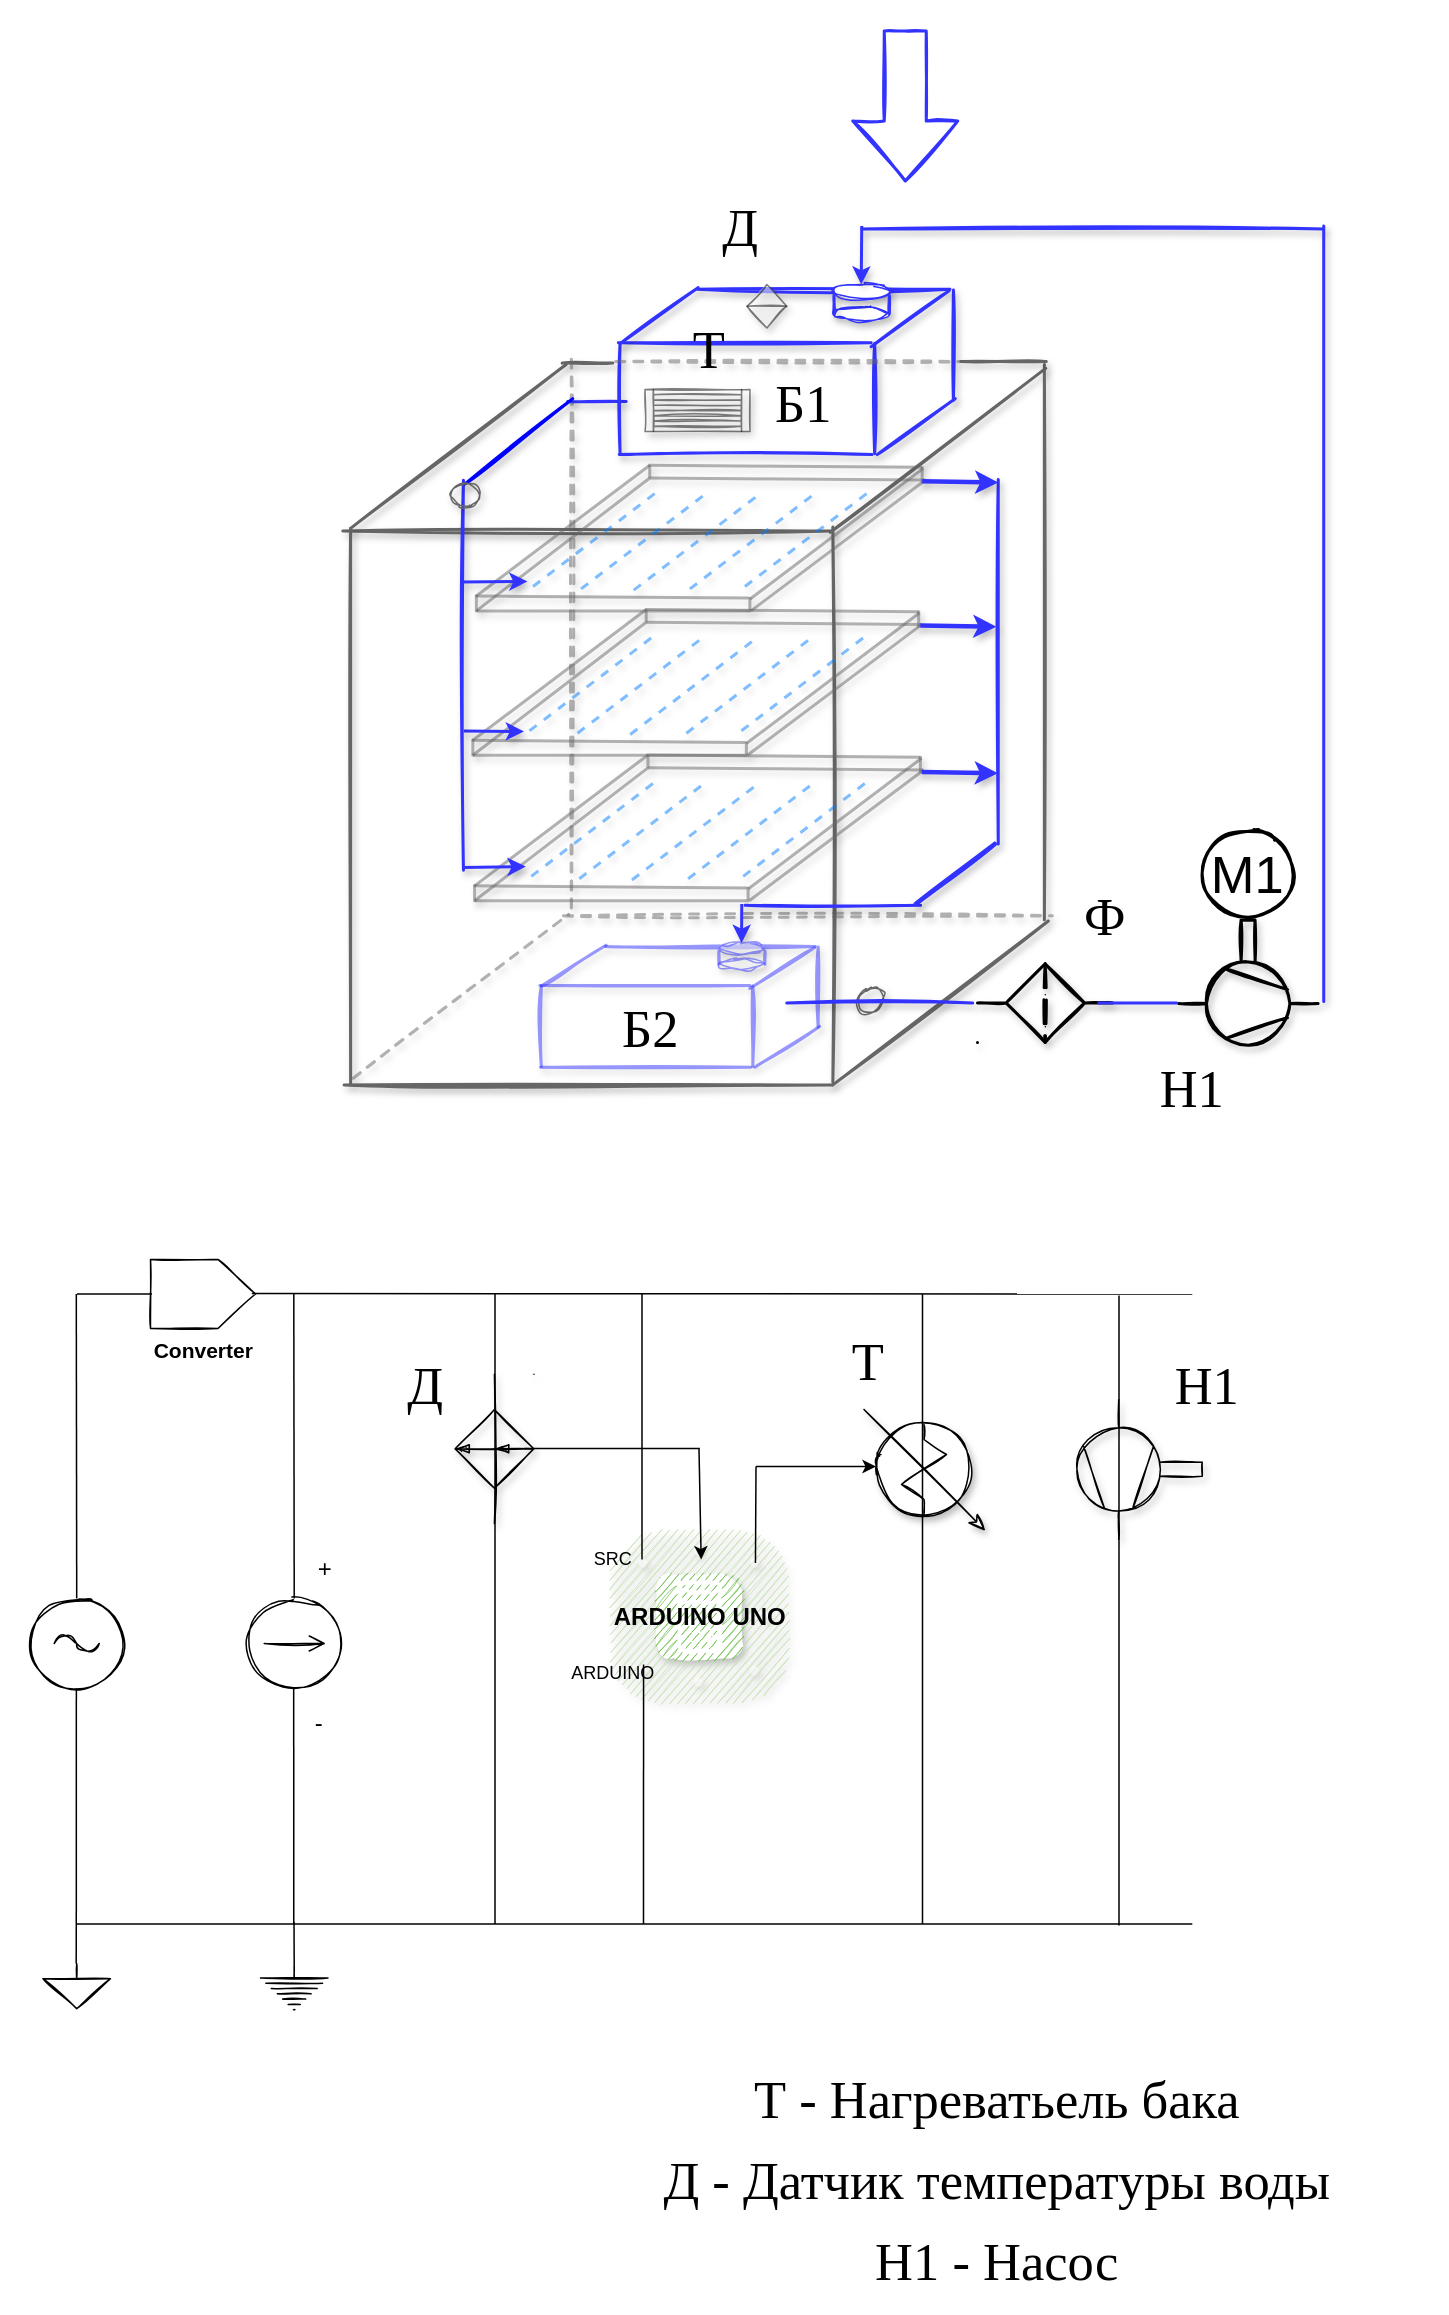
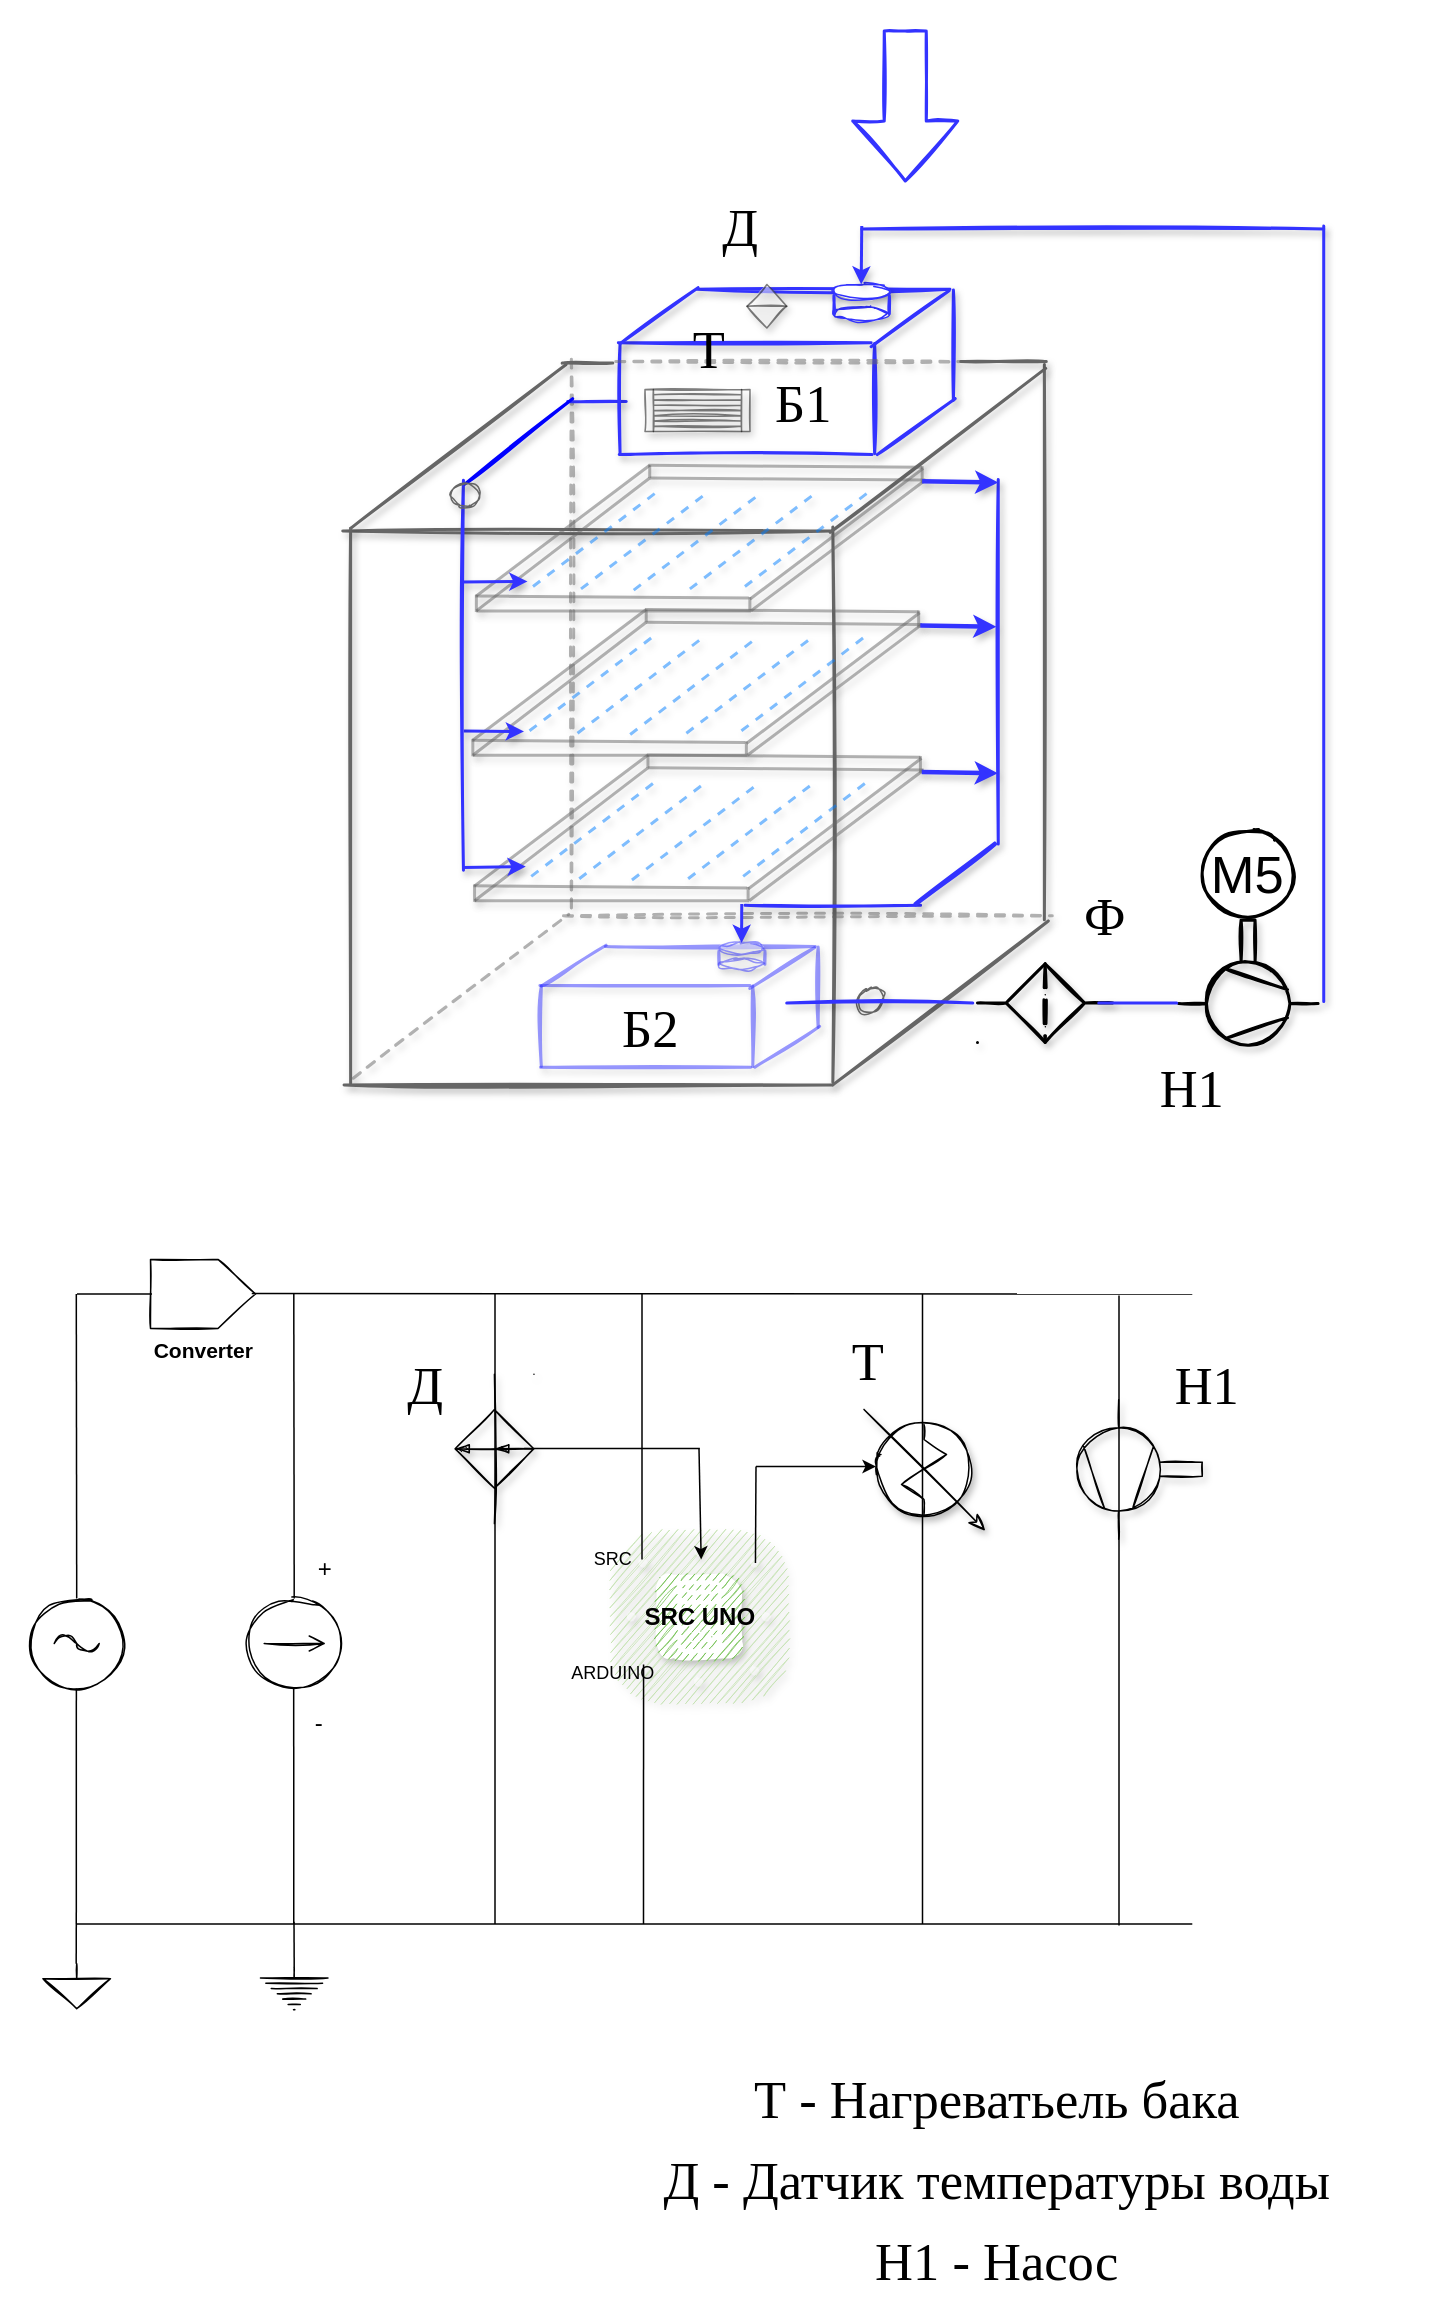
- <mxCell id="121" value="M1" style="verticalLabelPosition=middle;shadow=0;dashed=0;align=center;html=1;verticalAlign=middle;strokeWidth=2;shape=ellipse;aspect=fixed;fontSize=35;sketch=1;fillColor=#ffffff;" vertex="1" parent="1"><mxGeometry x="801" y="552" width="60" height="60" as="geometry" /></mxCell>
+ <mxCell id="121" value="M5" style="verticalLabelPosition=middle;shadow=0;dashed=0;align=center;html=1;verticalAlign=middle;strokeWidth=2;shape=ellipse;aspect=fixed;fontSize=35;sketch=1;fillColor=#ffffff;" vertex="1" parent="1"><mxGeometry x="801" y="552" width="60" height="60" as="geometry" /></mxCell>
- <mxCell id="164" value="&lt;p&gt;&lt;b&gt;&lt;font style=&quot;font-size: 16px&quot;&gt;ARDUINO UNO&lt;/font&gt;&lt;/b&gt;&lt;/p&gt;" style="text;html=1;align=center;verticalAlign=middle;resizable=0;points=[];autosize=1;strokeColor=none;" vertex="1" parent="1"><mxGeometry x="400.5" y="1057" width="130" height="40" as="geometry" /></mxCell>
+ <mxCell id="164" value="&lt;p&gt;&lt;b&gt;&lt;font style=&quot;font-size: 16px&quot;&gt;SRC UNO&lt;/font&gt;&lt;/b&gt;&lt;/p&gt;" style="text;html=1;align=center;verticalAlign=middle;resizable=0;points=[];autosize=1;strokeColor=none;" vertex="1" parent="1"><mxGeometry x="400.5" y="1057" width="130" height="40" as="geometry" /></mxCell>
